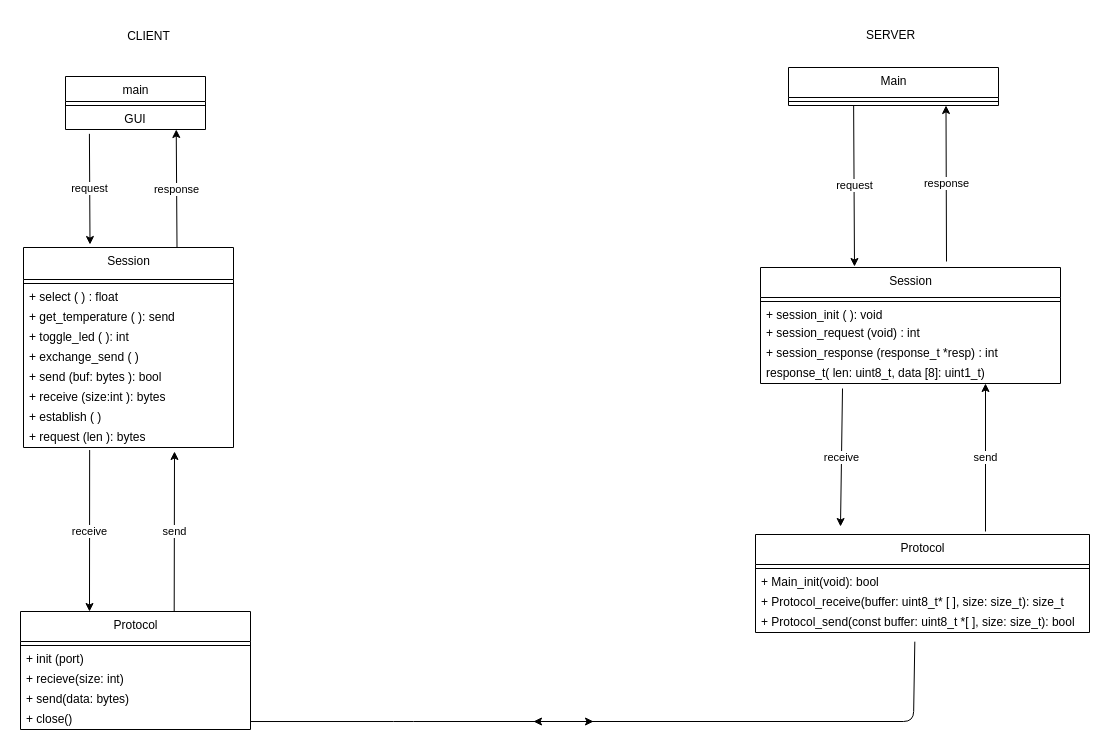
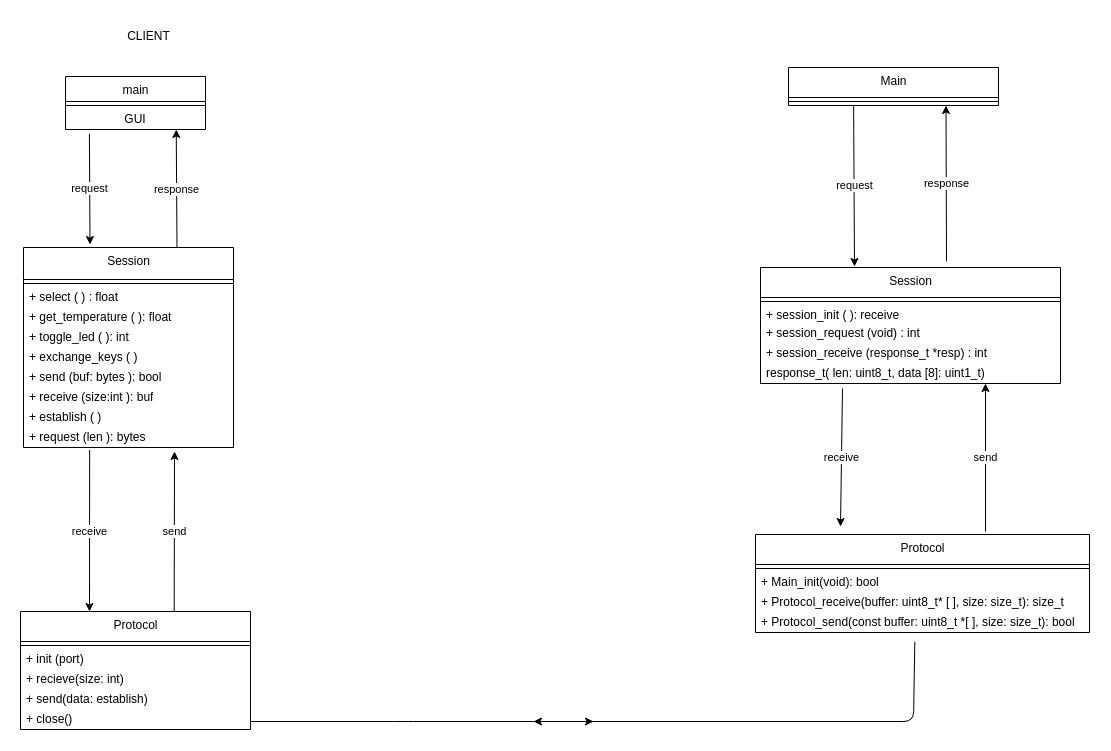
- <mxCell id="43" value="SERVER" style="text;html=1;align=center;verticalAlign=middle;resizable=0;points=[];autosize=1;strokeColor=none;fillColor=none;" vertex="1" parent="1"><mxGeometry x="855" y="20" width="70" height="30" as="geometry" /></mxCell>
- <mxCell id="32" value="+ session_init ( ): void" style="text;html=1;strokeColor=none;fillColor=none;align=left;verticalAlign=middle;spacingLeft=4;spacingRight=4;overflow=hidden;rotatable=0;points=[[0,0.5],[1,0.5]];portConstraint=eastwest;" parent="30" vertex="1"><mxGeometry y="38" width="300" height="18" as="geometry" /></mxCell>
+ <mxCell id="32" value="+ session_init ( ): receive" style="text;html=1;strokeColor=none;fillColor=none;align=left;verticalAlign=middle;spacingLeft=4;spacingRight=4;overflow=hidden;rotatable=0;points=[[0,0.5],[1,0.5]];portConstraint=eastwest;" parent="30" vertex="1"><mxGeometry y="38" width="300" height="18" as="geometry" /></mxCell>
- <mxCell id="14" value="+ get_temperature ( ): send" style="text;html=1;strokeColor=none;fillColor=none;align=left;verticalAlign=middle;spacingLeft=4;spacingRight=4;overflow=hidden;rotatable=0;points=[[0,0.5],[1,0.5]];portConstraint=eastwest;" parent="11" vertex="1"><mxGeometry y="60" width="210" height="20" as="geometry" /></mxCell>
+ <mxCell id="14" value="+ get_temperature ( ): float" style="text;html=1;strokeColor=none;fillColor=none;align=left;verticalAlign=middle;spacingLeft=4;spacingRight=4;overflow=hidden;rotatable=0;points=[[0,0.5],[1,0.5]];portConstraint=eastwest;" parent="11" vertex="1"><mxGeometry y="60" width="210" height="20" as="geometry" /></mxCell>
- <mxCell id="34" value="+ session_response (response_t *resp) : int" style="text;html=1;strokeColor=none;fillColor=none;align=left;verticalAlign=middle;spacingLeft=4;spacingRight=4;overflow=hidden;rotatable=0;points=[[0,0.5],[1,0.5]];portConstraint=eastwest;" parent="30" vertex="1"><mxGeometry y="76" width="300" height="20" as="geometry" /></mxCell>
+ <mxCell id="34" value="+ session_receive (response_t *resp) : int" style="text;html=1;strokeColor=none;fillColor=none;align=left;verticalAlign=middle;spacingLeft=4;spacingRight=4;overflow=hidden;rotatable=0;points=[[0,0.5],[1,0.5]];portConstraint=eastwest;" parent="30" vertex="1"><mxGeometry y="76" width="300" height="20" as="geometry" /></mxCell>
- <mxCell id="16" value="+ exchange_send ( )" style="text;html=1;strokeColor=none;fillColor=none;align=left;verticalAlign=middle;spacingLeft=4;spacingRight=4;overflow=hidden;rotatable=0;points=[[0,0.5],[1,0.5]];portConstraint=eastwest;" parent="11" vertex="1"><mxGeometry y="100" width="210" height="20" as="geometry" /></mxCell>
+ <mxCell id="16" value="+ exchange_keys ( )" style="text;html=1;strokeColor=none;fillColor=none;align=left;verticalAlign=middle;spacingLeft=4;spacingRight=4;overflow=hidden;rotatable=0;points=[[0,0.5],[1,0.5]];portConstraint=eastwest;" parent="11" vertex="1"><mxGeometry y="100" width="210" height="20" as="geometry" /></mxCell>
- <mxCell id="18" value="+ receive (size:int ): bytes" style="text;html=1;strokeColor=none;fillColor=none;align=left;verticalAlign=middle;spacingLeft=4;spacingRight=4;overflow=hidden;rotatable=0;points=[[0,0.5],[1,0.5]];portConstraint=eastwest;" parent="11" vertex="1"><mxGeometry y="140" width="210" height="20" as="geometry" /></mxCell>
+ <mxCell id="18" value="+ receive (size:int ): buf" style="text;html=1;strokeColor=none;fillColor=none;align=left;verticalAlign=middle;spacingLeft=4;spacingRight=4;overflow=hidden;rotatable=0;points=[[0,0.5],[1,0.5]];portConstraint=eastwest;" parent="11" vertex="1"><mxGeometry y="140" width="210" height="20" as="geometry" /></mxCell>
- <mxCell id="26" value="+ send(data: bytes)" style="text;html=1;strokeColor=none;fillColor=none;align=left;verticalAlign=middle;spacingLeft=4;spacingRight=4;overflow=hidden;rotatable=0;points=[[0,0.5],[1,0.5]];portConstraint=eastwest;" parent="22" vertex="1"><mxGeometry y="78" width="230" height="20" as="geometry" /></mxCell>
+ <mxCell id="26" value="+ send(data: establish)" style="text;html=1;strokeColor=none;fillColor=none;align=left;verticalAlign=middle;spacingLeft=4;spacingRight=4;overflow=hidden;rotatable=0;points=[[0,0.5],[1,0.5]];portConstraint=eastwest;" parent="22" vertex="1"><mxGeometry y="78" width="230" height="20" as="geometry" /></mxCell>
